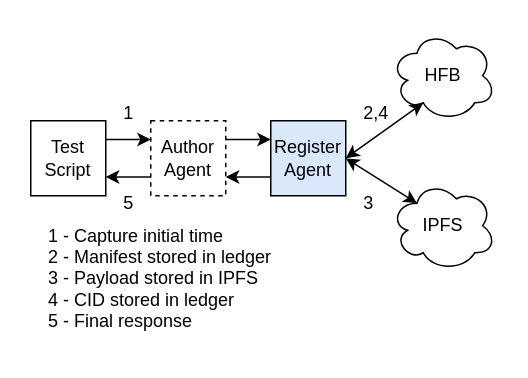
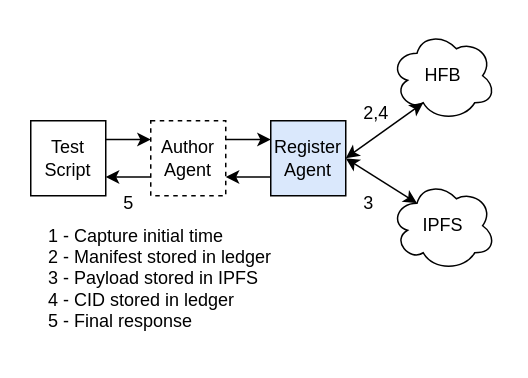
- <mxCell id="13" value="1" style="text;html=1;align=center;verticalAlign=middle;resizable=0;points=[];autosize=1;strokeColor=none;fillColor=none;" vertex="1" parent="1"><mxGeometry x="70" y="60" width="30" height="30" as="geometry" /></mxCell>
